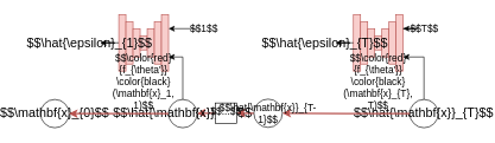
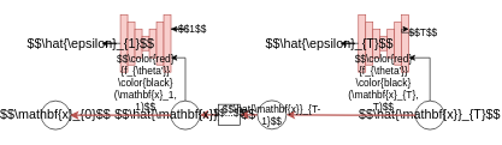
- <mxCell id="25" value="$$1$$" style="text;html=1;align=center;verticalAlign=middle;whiteSpace=wrap;rounded=0;fontSize=14;" vertex="1" parent="1"><mxGeometry x="240" y="25" width="20" height="30" as="geometry" /></mxCell>
+ <mxCell id="25" value="$$1$$" style="text;html=1;align=center;verticalAlign=middle;whiteSpace=wrap;rounded=0;fontSize=14;" vertex="1" parent="1"><mxGeometry x="220" y="25" width="20" height="30" as="geometry" /></mxCell>
- <mxCell id="27" value="$$T$$" style="text;html=1;align=center;verticalAlign=middle;whiteSpace=wrap;rounded=0;fontSize=14;" vertex="1" parent="1"><mxGeometry x="550" y="25" width="20" height="30" as="geometry" /></mxCell>
+ <mxCell id="27" value="$$T$$" style="text;html=1;align=center;verticalAlign=middle;whiteSpace=wrap;rounded=0;fontSize=14;" vertex="1" parent="1"><mxGeometry x="540" y="30" width="20" height="30" as="geometry" /></mxCell>
